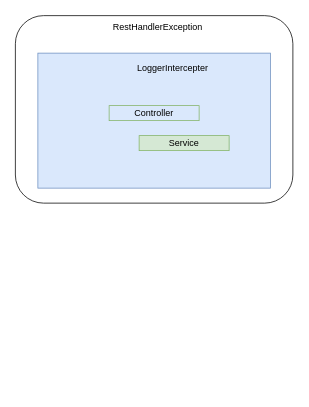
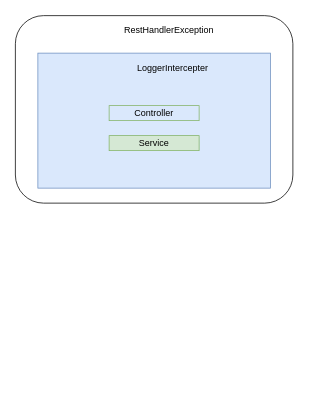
- <mxCell id="4" value="RestHandlerException" style="text;html=1;strokeColor=none;fillColor=none;align=center;verticalAlign=middle;whiteSpace=wrap;rounded=0;" vertex="1" parent="2"><mxGeometry x="130" width="120" height="30" as="geometry" /></mxCell>
+ <mxCell id="4" value="RestHandlerException" style="text;html=1;strokeColor=none;fillColor=none;align=center;verticalAlign=middle;whiteSpace=wrap;rounded=0;" vertex="1" parent="2"><mxGeometry x="145" y="5" width="120" height="30" as="geometry" /></mxCell>
- <mxCell id="10" value="Service" style="rounded=0;whiteSpace=wrap;html=1;fillColor=#d5e8d4;strokeColor=#82b366;" vertex="1" parent="5"><mxGeometry x="135" y="110" width="120" height="20" as="geometry" /></mxCell>
+ <mxCell id="10" value="Service" style="rounded=0;whiteSpace=wrap;html=1;fillColor=#d5e8d4;strokeColor=#82b366;" vertex="1" parent="5"><mxGeometry x="95" y="110" width="120" height="20" as="geometry" /></mxCell>
